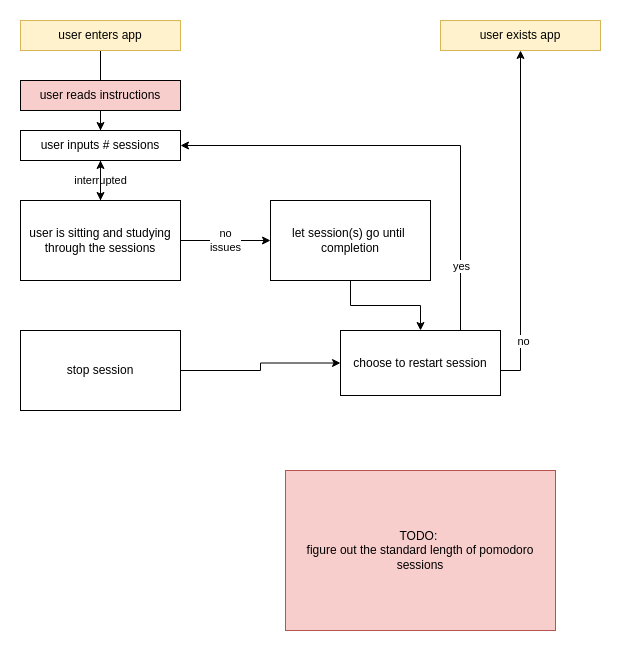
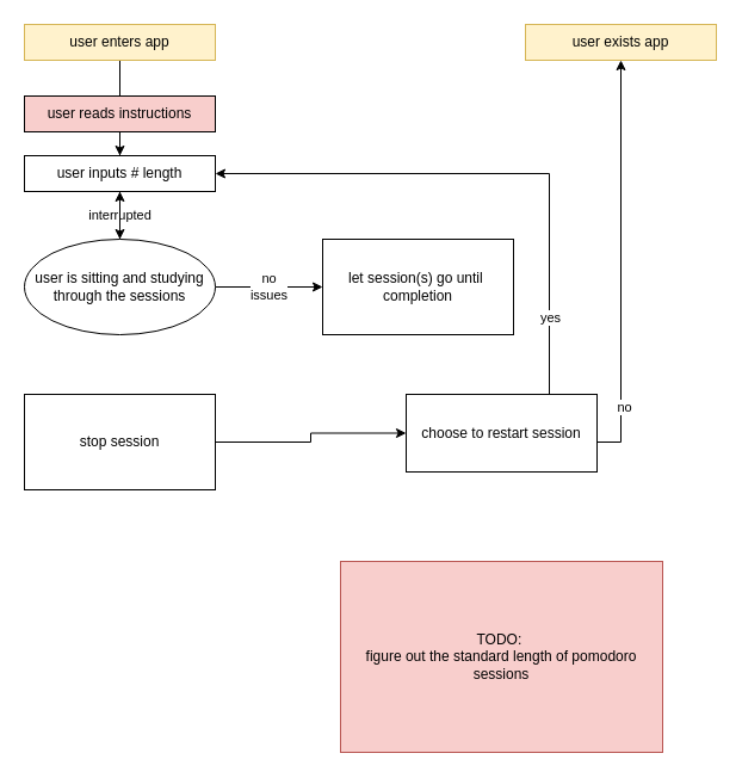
- <mxCell id="20" value="user inputs # sessions" style="rounded=0;whiteSpace=wrap;html=1;" vertex="1" parent="1"><mxGeometry x="20" y="130" width="160" height="30" as="geometry" /></mxCell>
+ <mxCell id="20" value="user inputs # length" style="rounded=0;whiteSpace=wrap;html=1;" vertex="1" parent="1"><mxGeometry x="20" y="130" width="160" height="30" as="geometry" /></mxCell>
- <mxCell id="6" value="user is sitting and studying through the sessions" style="rounded=0;whiteSpace=wrap;html=1;" vertex="1" parent="1"><mxGeometry x="20" y="200" width="160" height="80" as="geometry" /></mxCell>
+ <mxCell id="6" value="user is sitting and studying through the sessions" style="ellipse;whiteSpace=wrap;html=1;" vertex="1" parent="1"><mxGeometry x="20" y="200" width="160" height="80" as="geometry" /></mxCell>
- <mxCell id="9" style="edgeStyle=orthogonalEdgeStyle;rounded=0;orthogonalLoop=1;jettySize=auto;html=1;entryX=0.5;entryY=0;entryDx=0;entryDy=0;" edge="1" parent="1" source="10" target="15"><mxGeometry relative="1" as="geometry"><mxPoint x="450" y="310" as="targetPoint" /></mxGeometry></mxCell>
